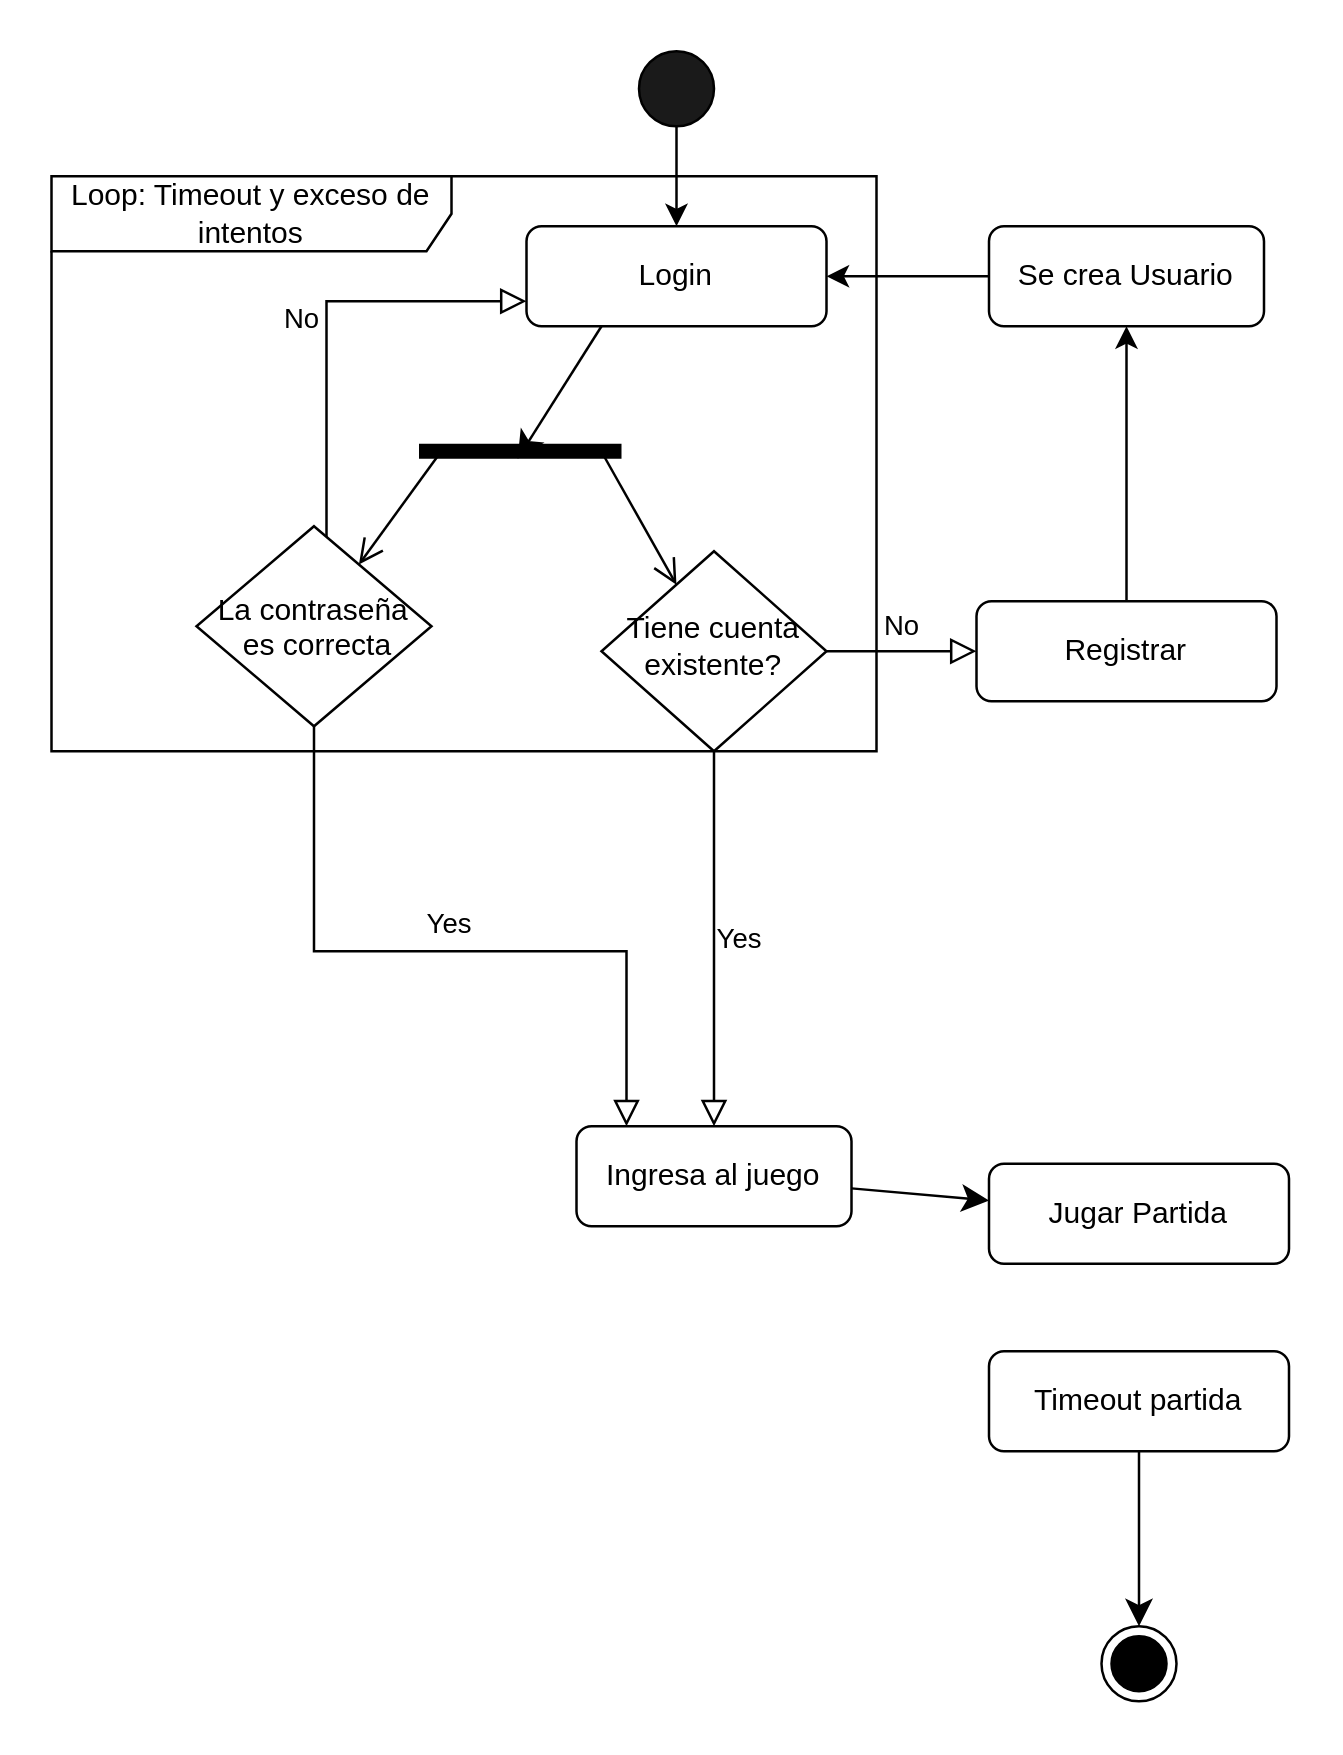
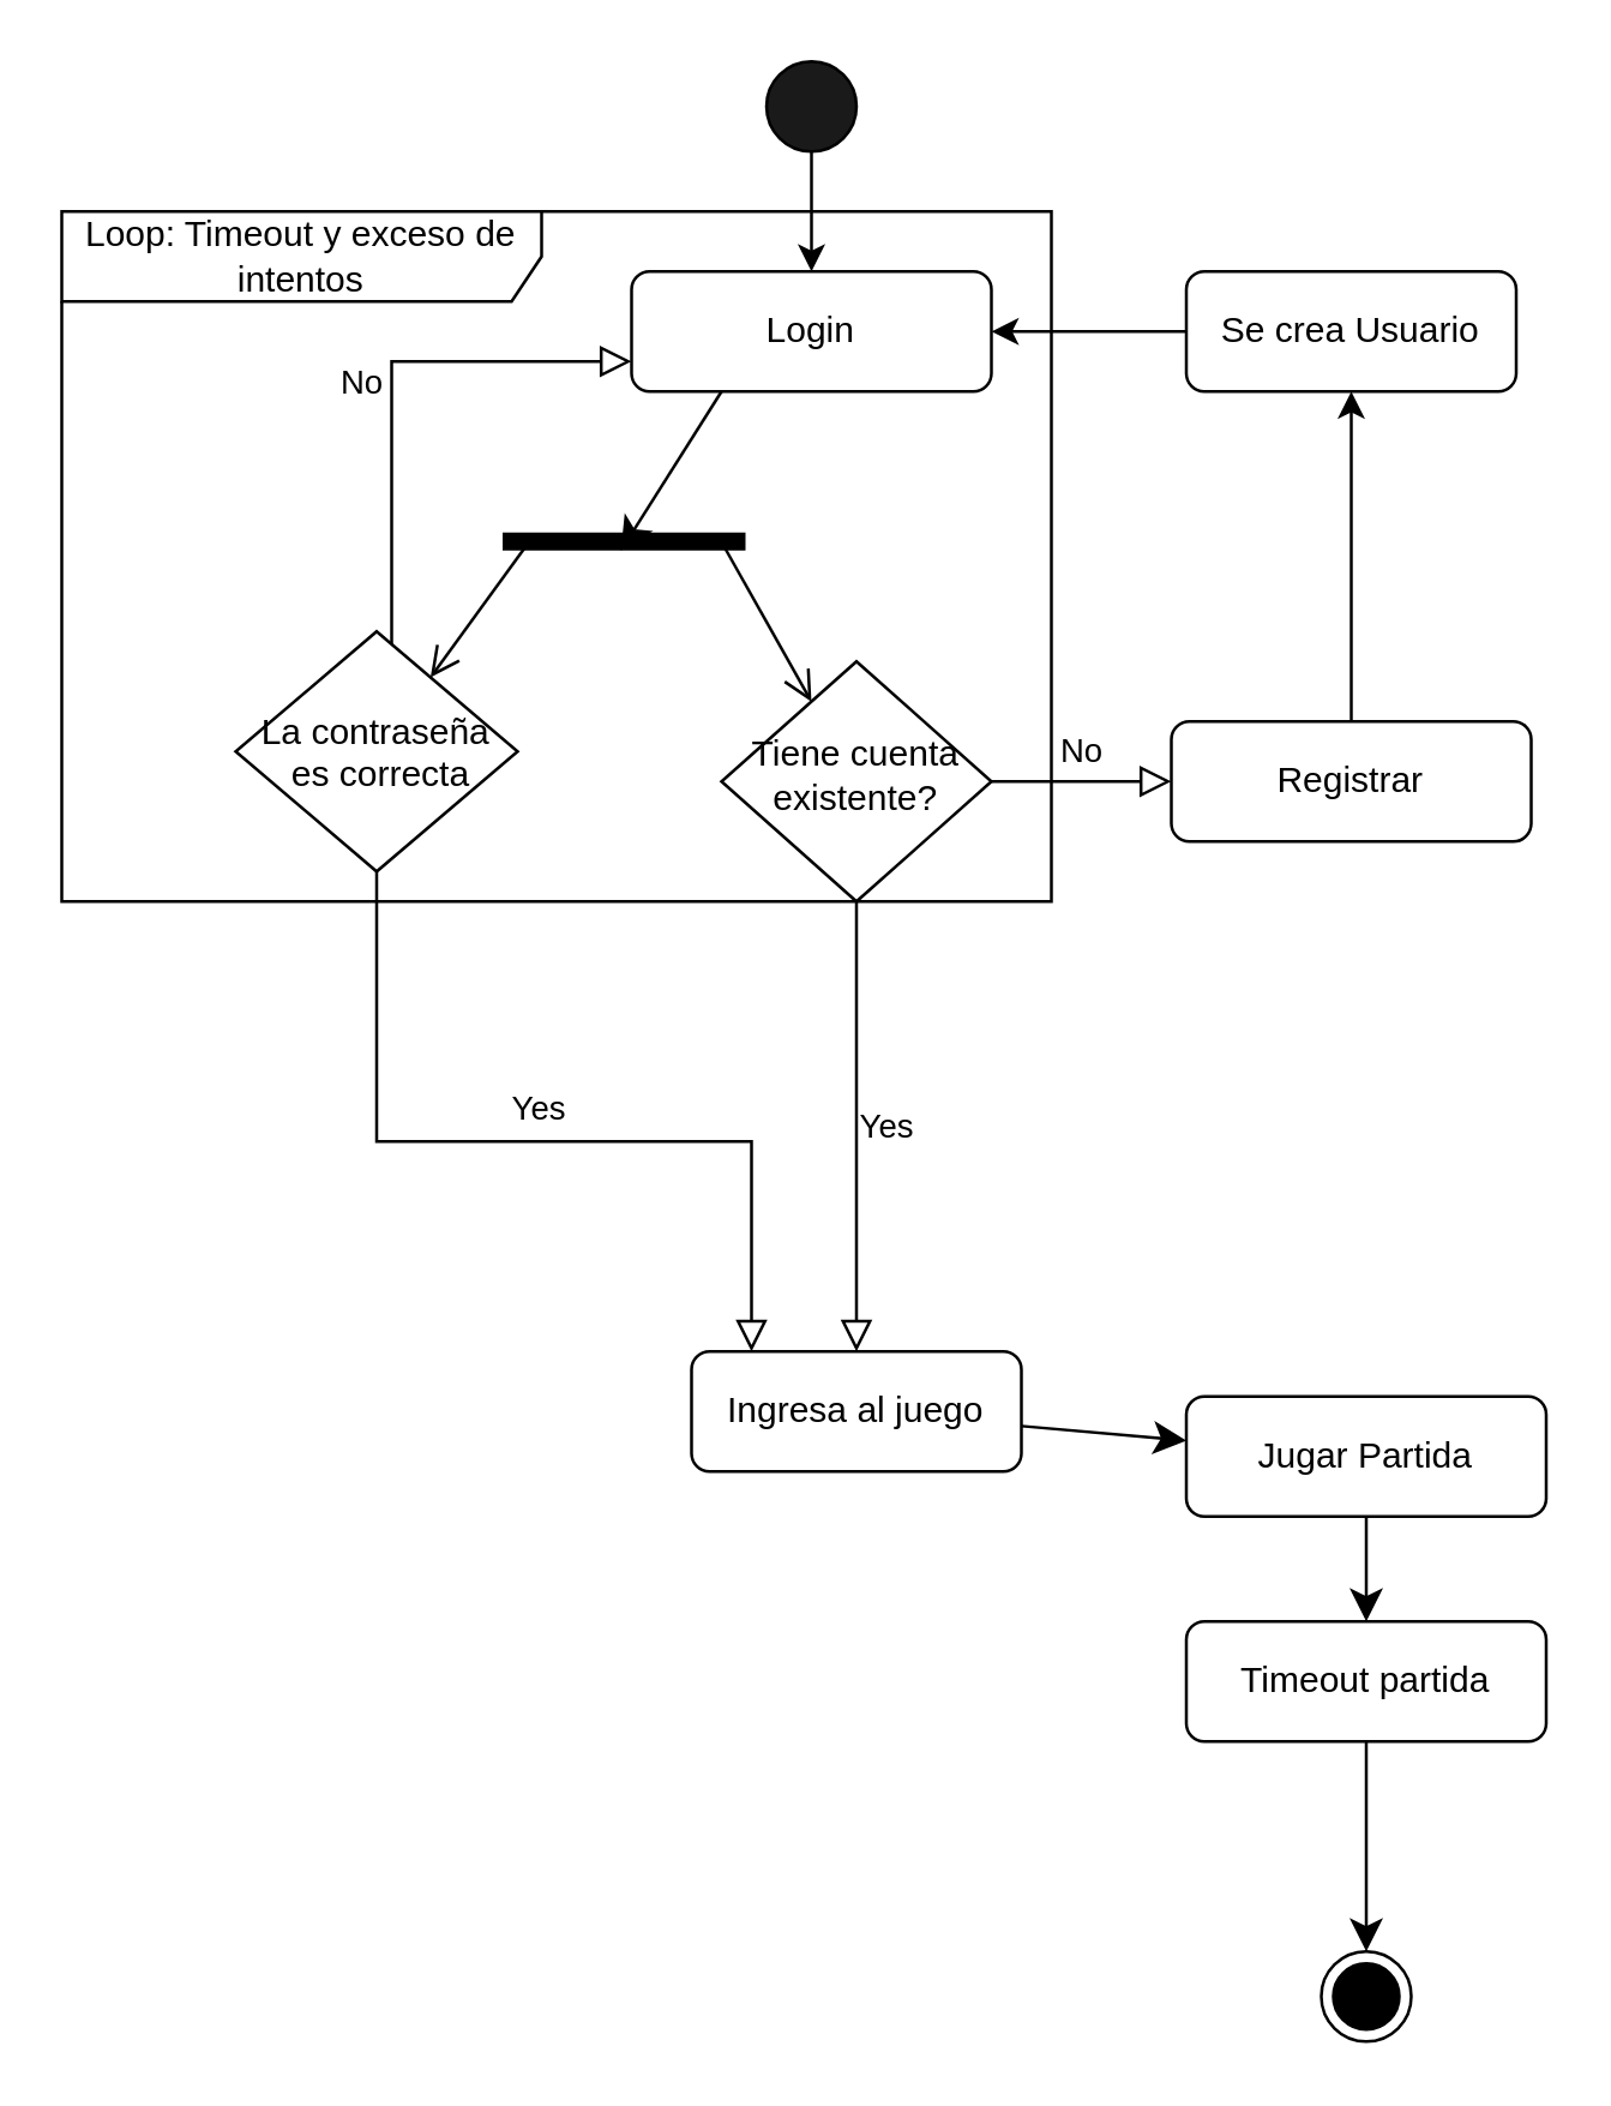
+ <mxCell id="18" value="" style="edgeStyle=none;curved=1;rounded=0;orthogonalLoop=1;jettySize=auto;html=1;fontSize=12;startSize=8;endSize=8;" edge="1" parent="1" source="19" target="24"><mxGeometry relative="1" as="geometry" /></mxCell>
